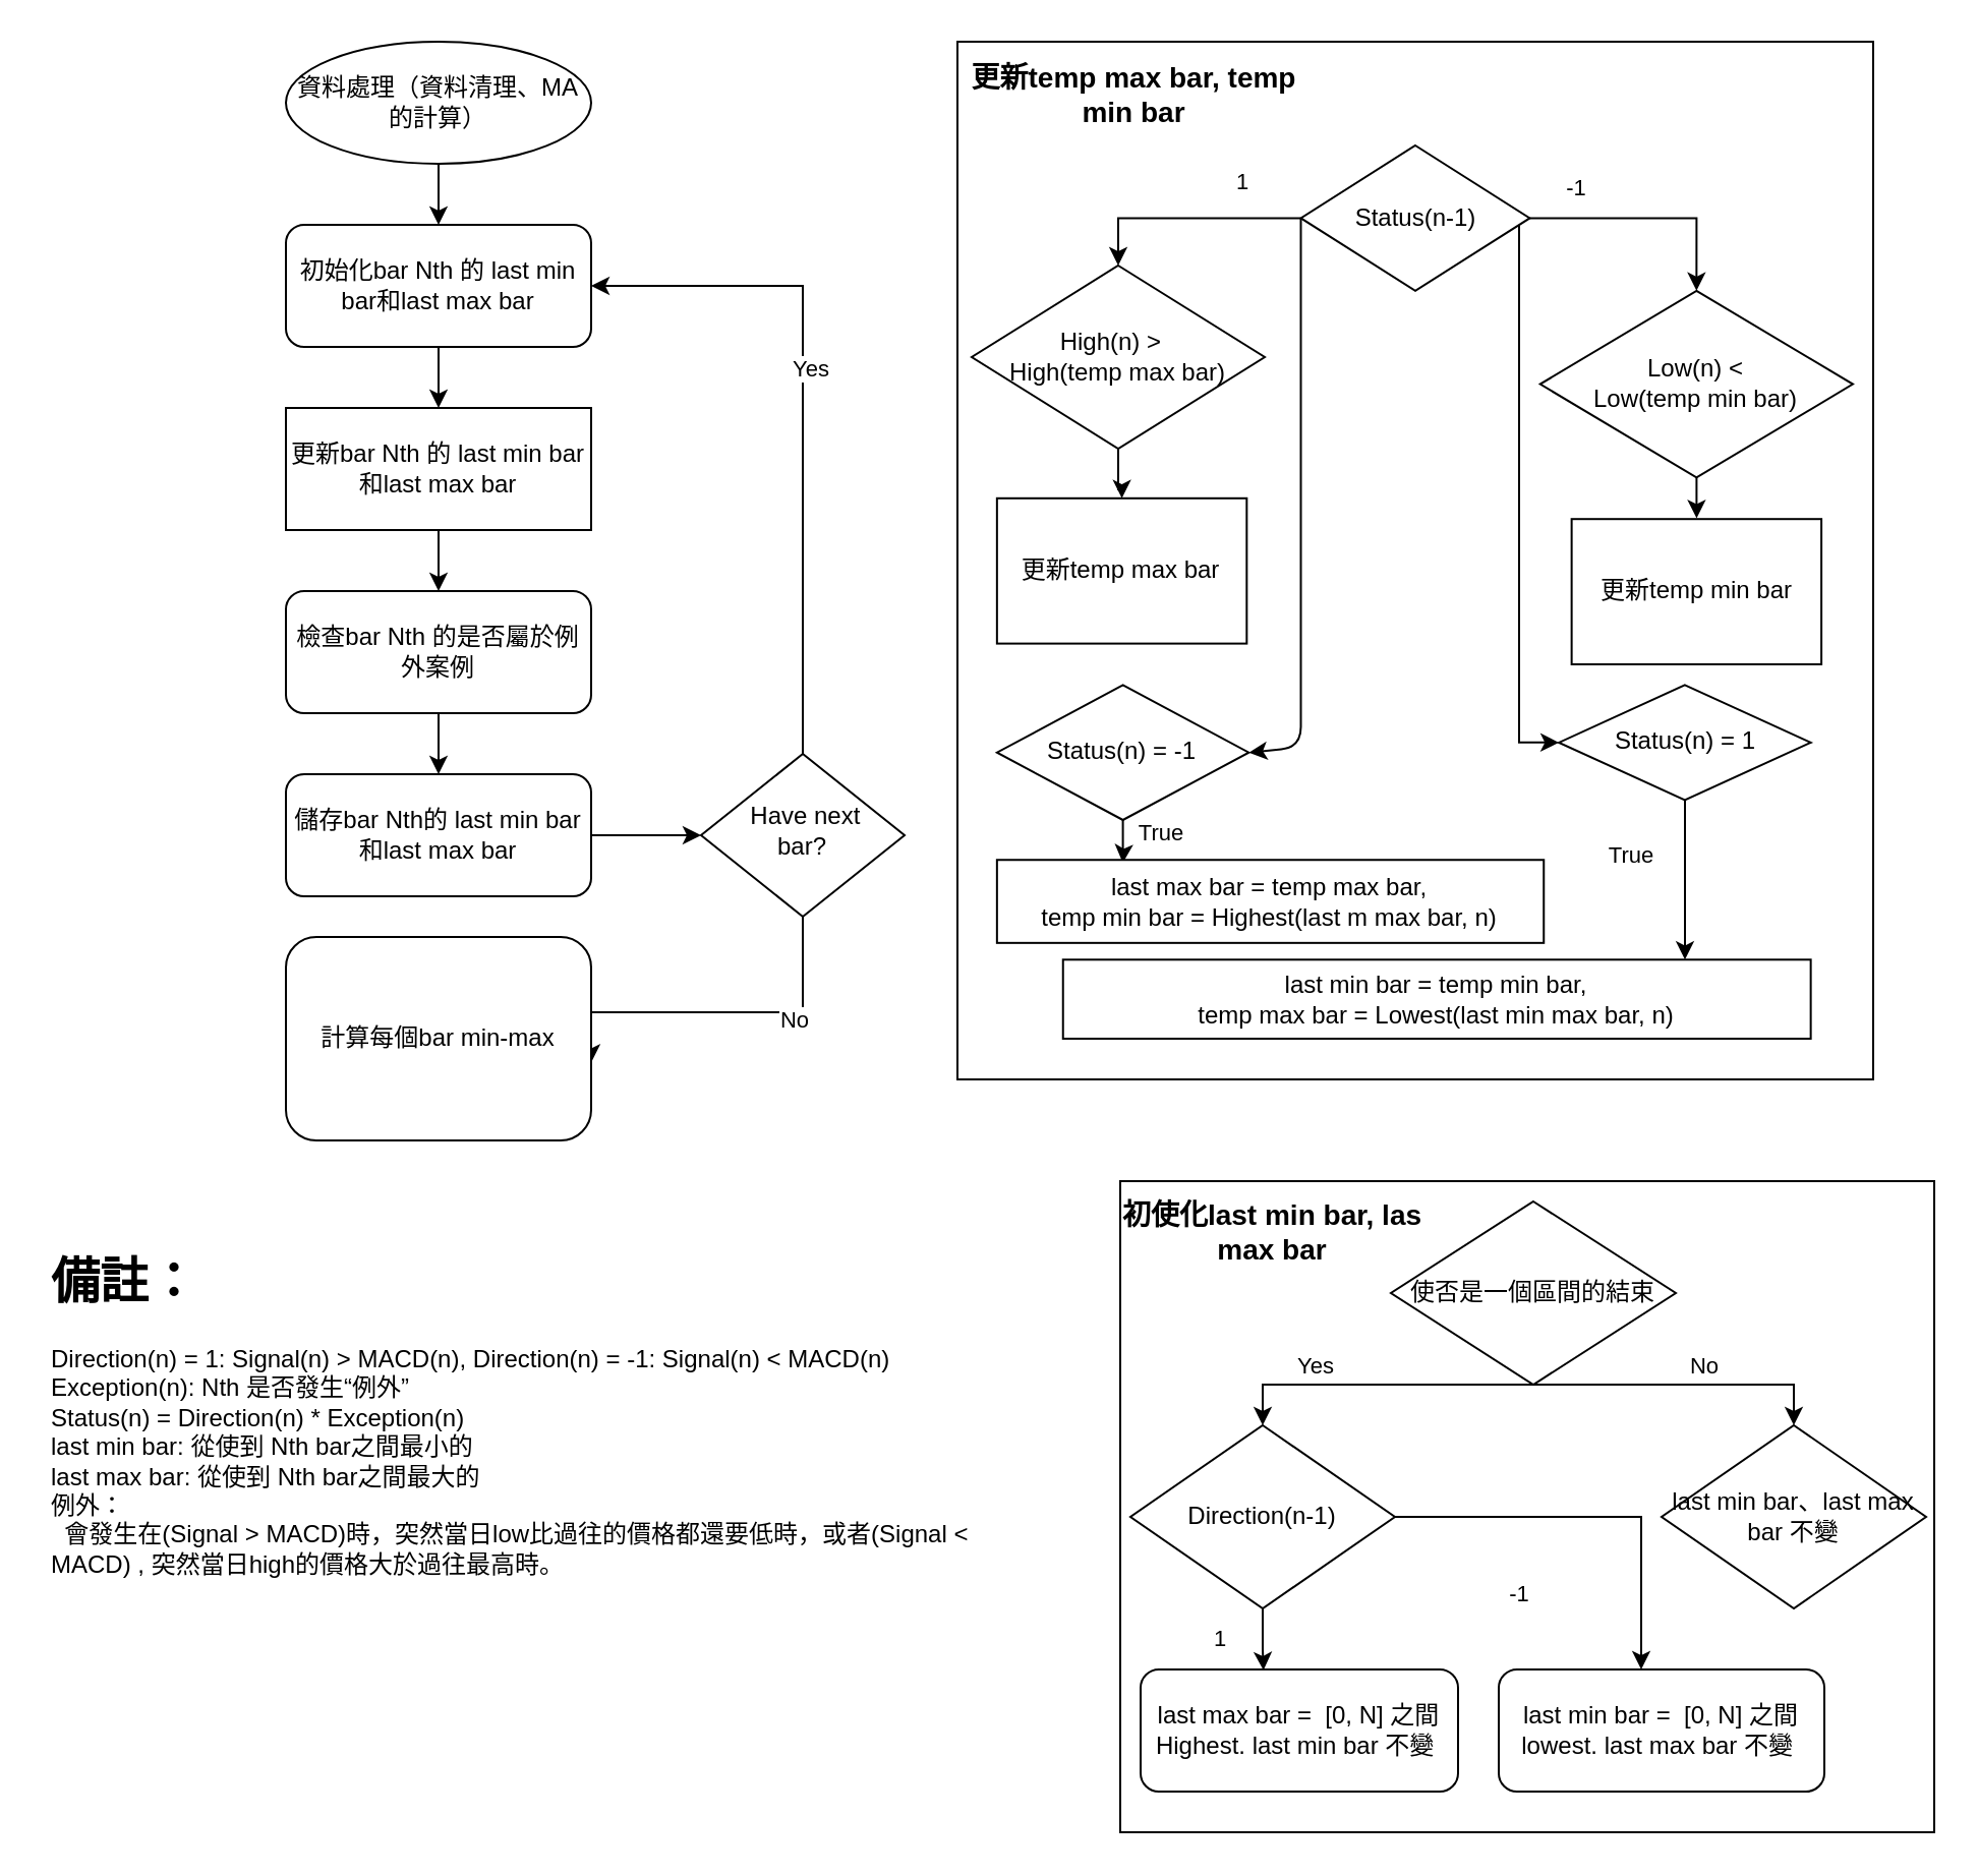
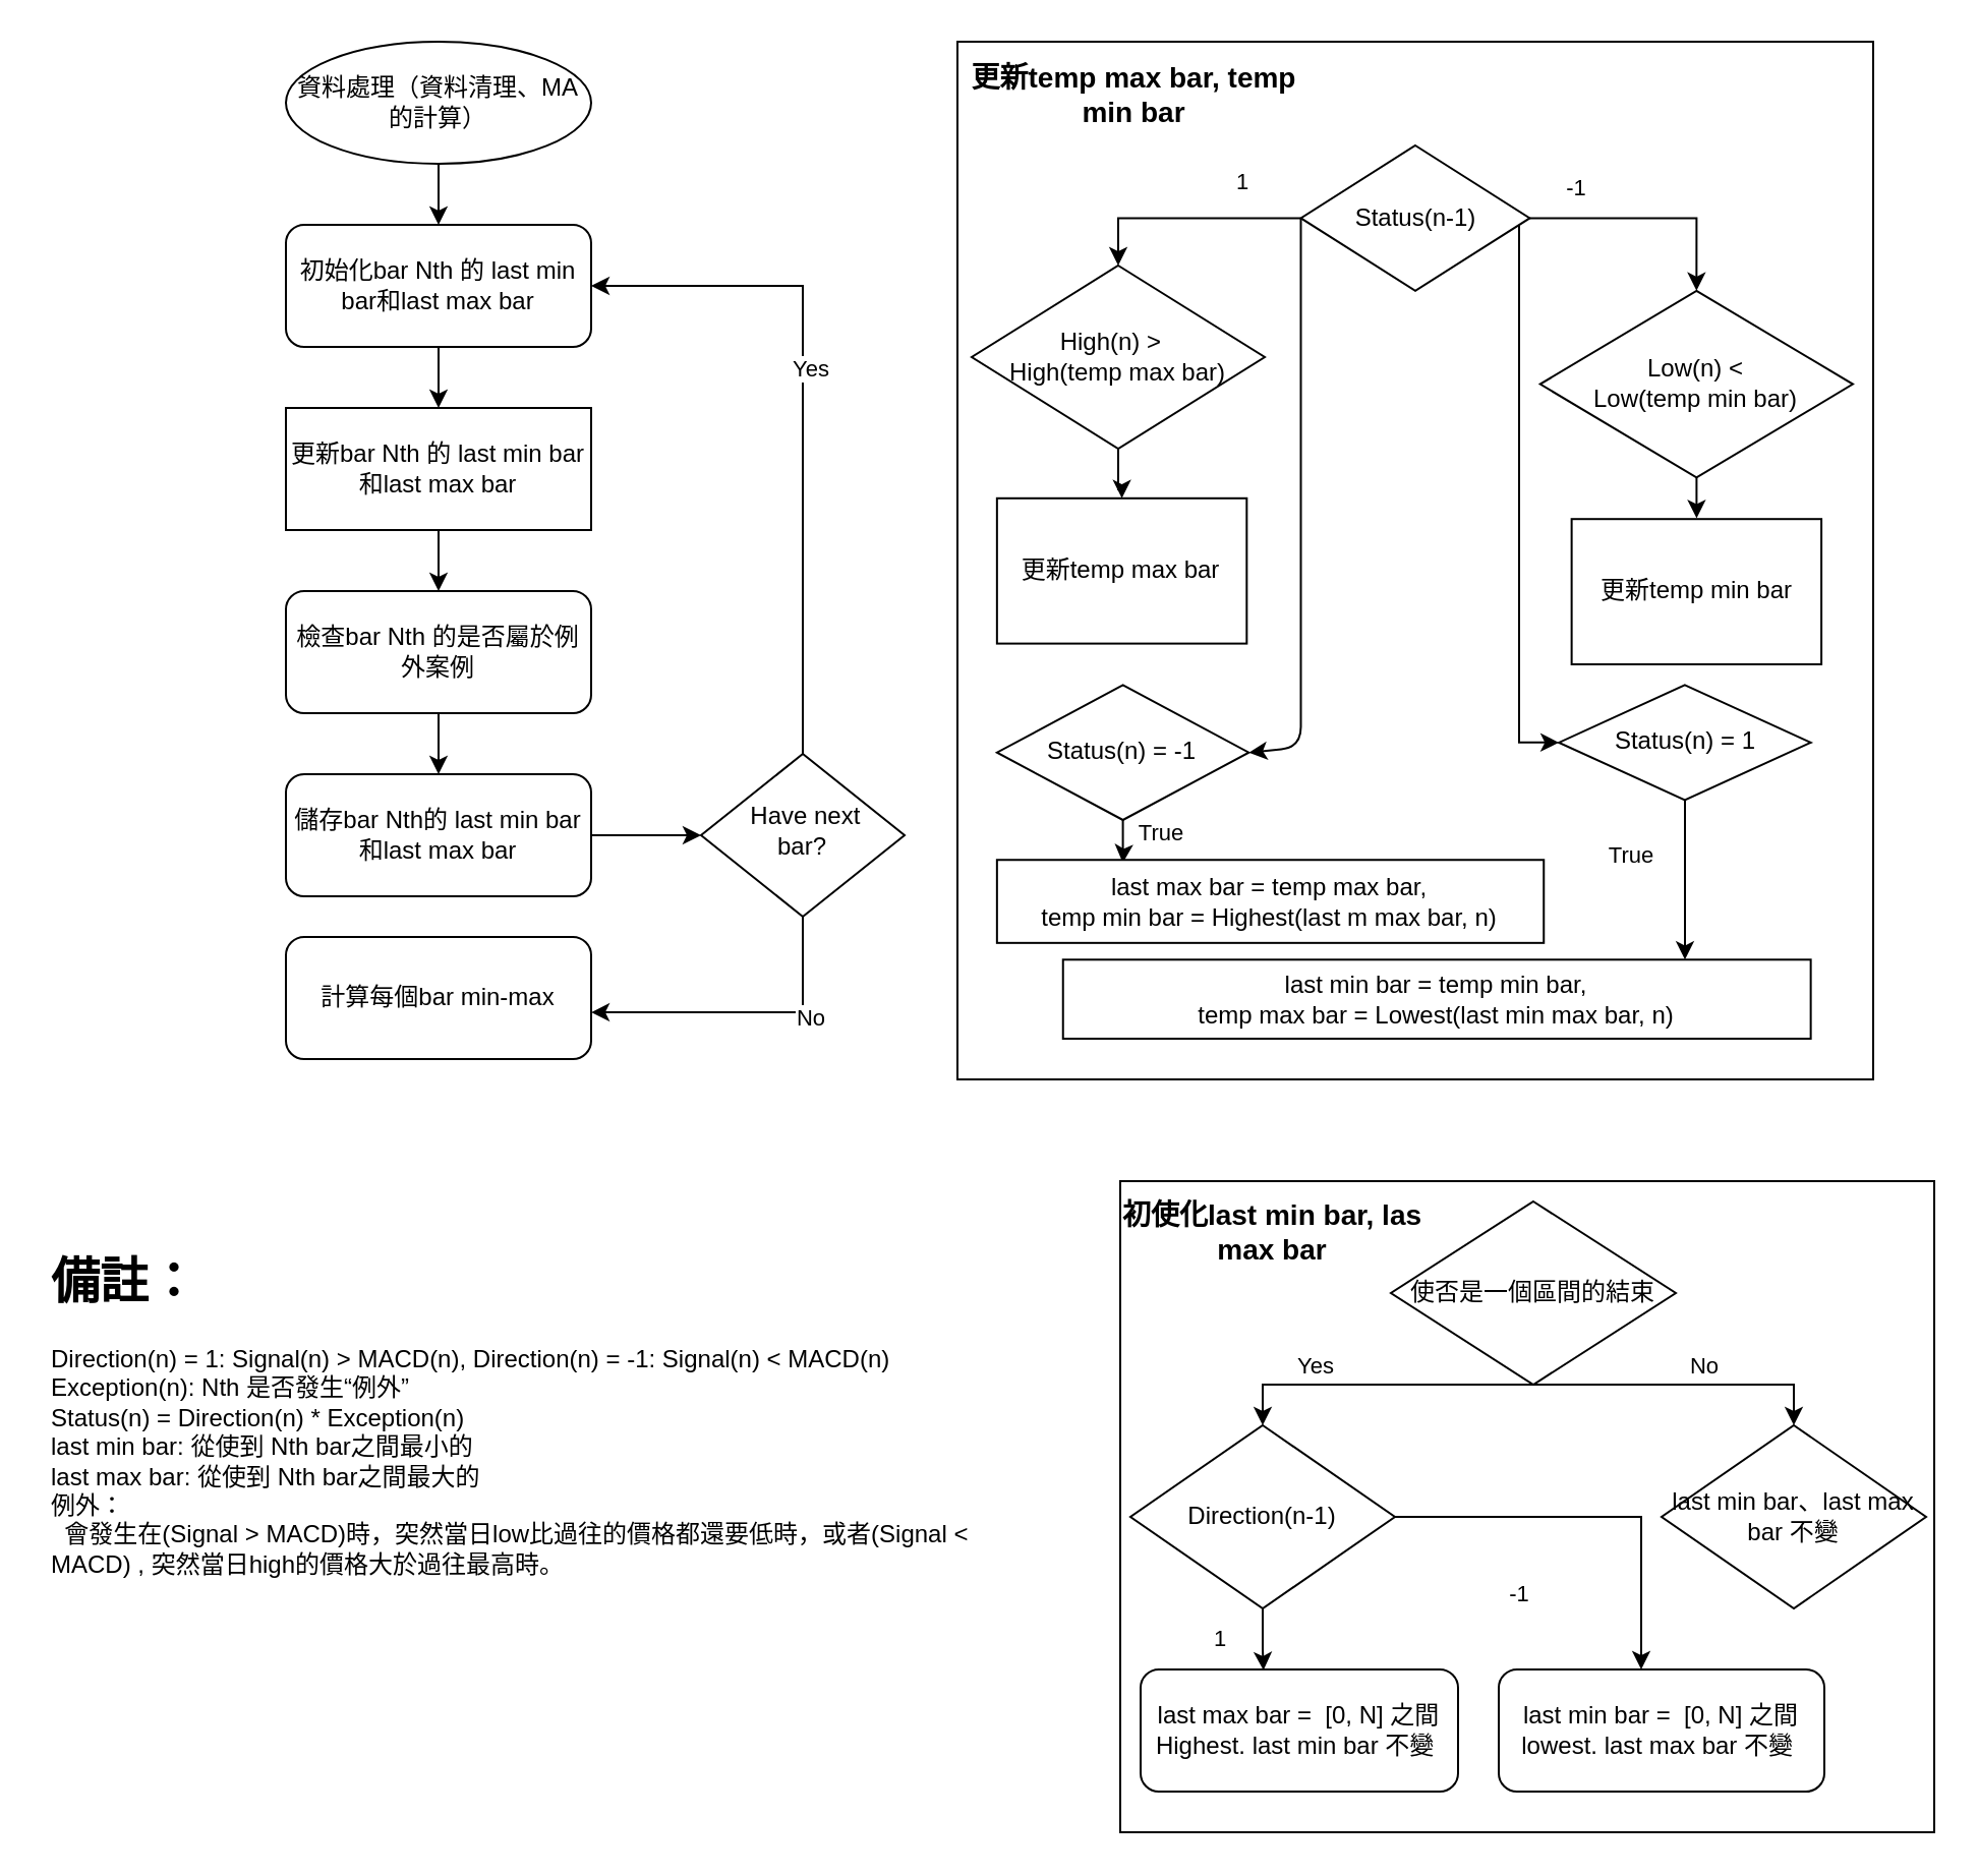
- <mxCell id="17" value="計算每個bar min-max" style="rounded=1;whiteSpace=wrap;html=1;fontSize=12;glass=0;strokeWidth=1;shadow=0;" vertex="1" parent="1"><mxGeometry x="140" y="460" width="150" height="100" as="geometry" /></mxCell>
+ <mxCell id="17" value="計算每個bar min-max" style="rounded=1;whiteSpace=wrap;html=1;fontSize=12;glass=0;strokeWidth=1;shadow=0;" vertex="1" parent="1"><mxGeometry x="140" y="460" width="150" height="60" as="geometry" /></mxCell>
